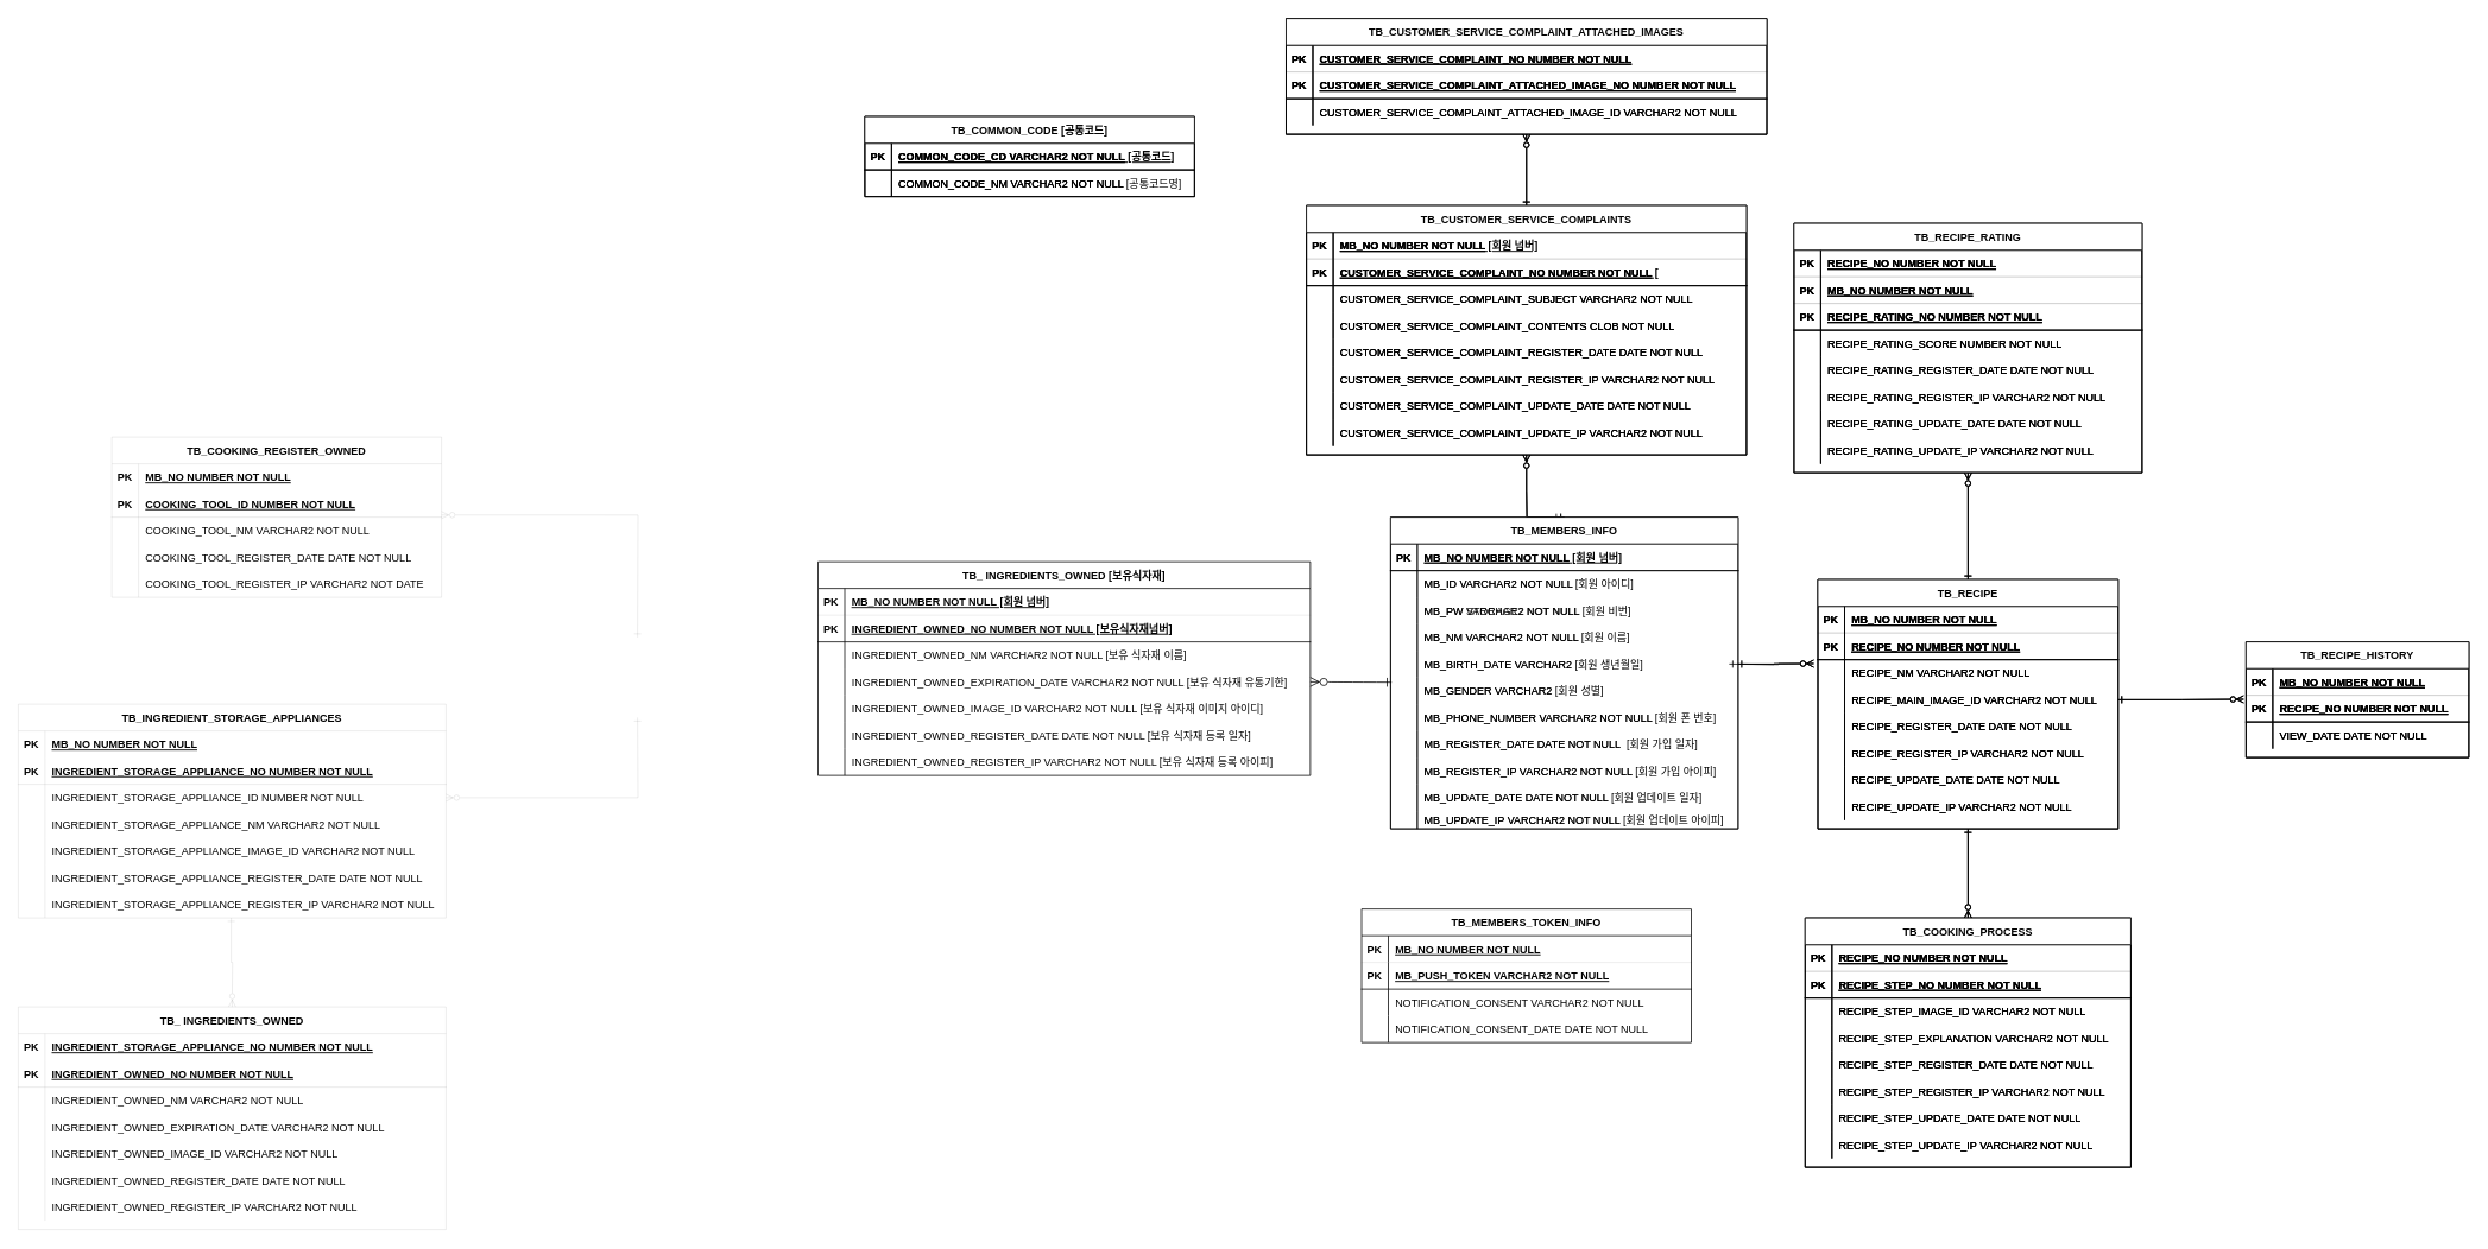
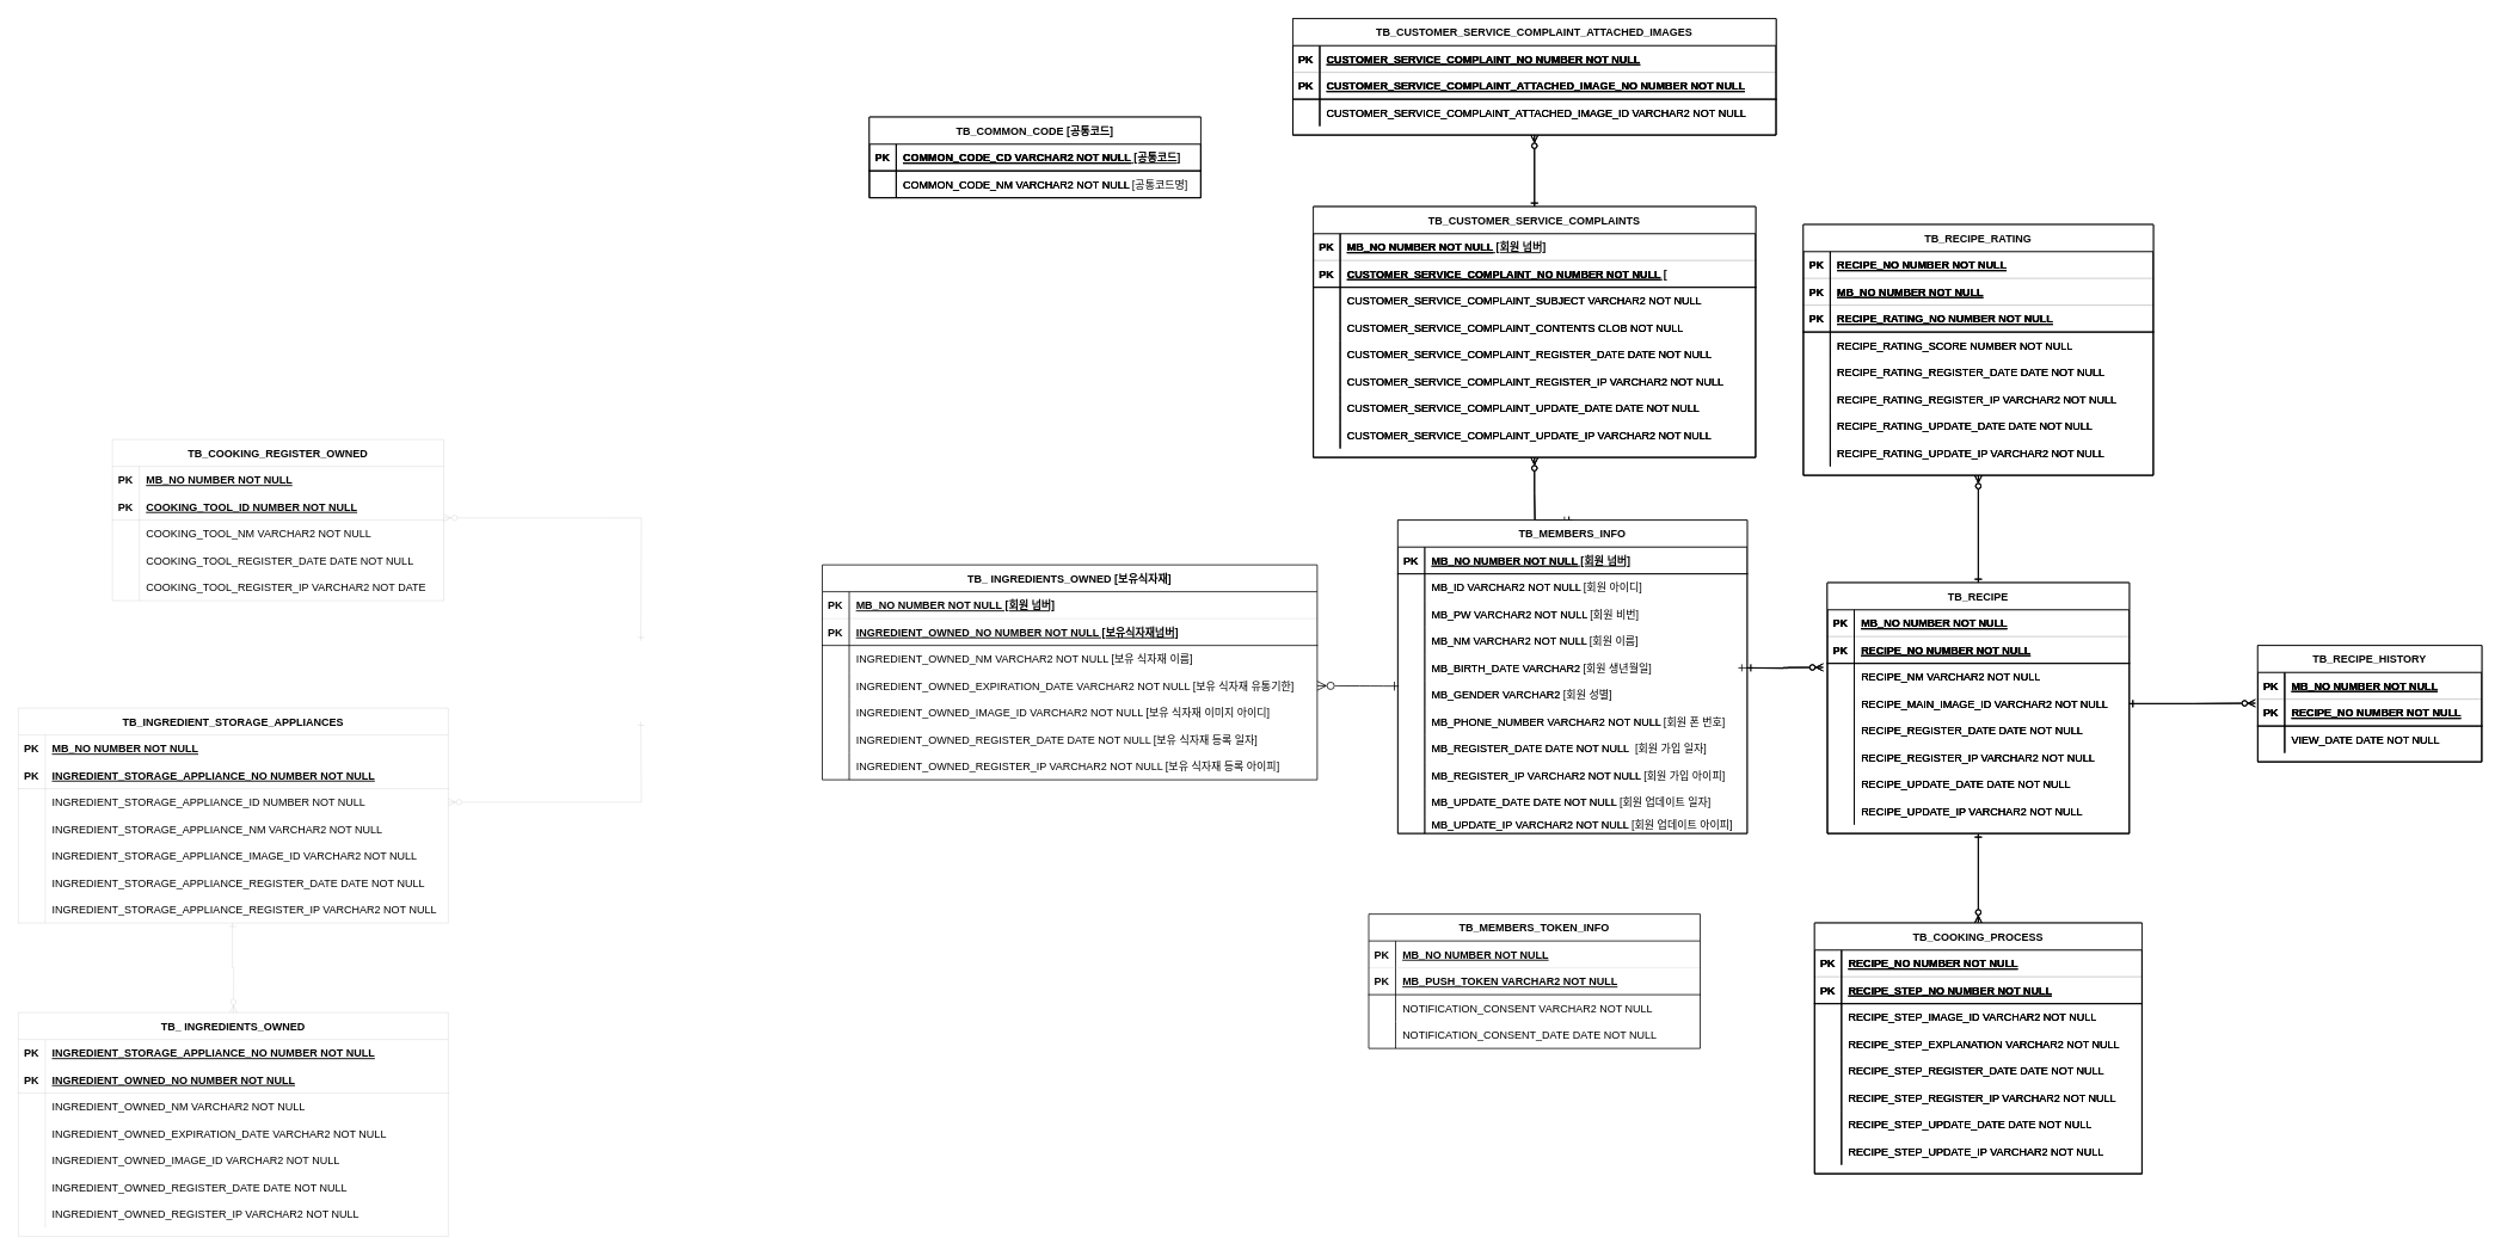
- <mxCell id="543" value="MB_PW STORAGE2 NOT NULL [회원 비번]" style="shape=partialRectangle;overflow=hidden;connectable=0;fillColor=none;top=0;left=0;bottom=0;right=0;align=left;spacingLeft=6;" vertex="1" parent="541"><mxGeometry x="30" width="360" height="30" as="geometry"><mxRectangle width="360" height="30" as="alternateBounds" /></mxGeometry></mxCell>
+ <mxCell id="543" value="MB_PW VARCHAR2 NOT NULL [회원 비번]" style="shape=partialRectangle;overflow=hidden;connectable=0;fillColor=none;top=0;left=0;bottom=0;right=0;align=left;spacingLeft=6;" vertex="1" parent="541"><mxGeometry x="30" width="360" height="30" as="geometry"><mxRectangle width="360" height="30" as="alternateBounds" /></mxGeometry></mxCell>
